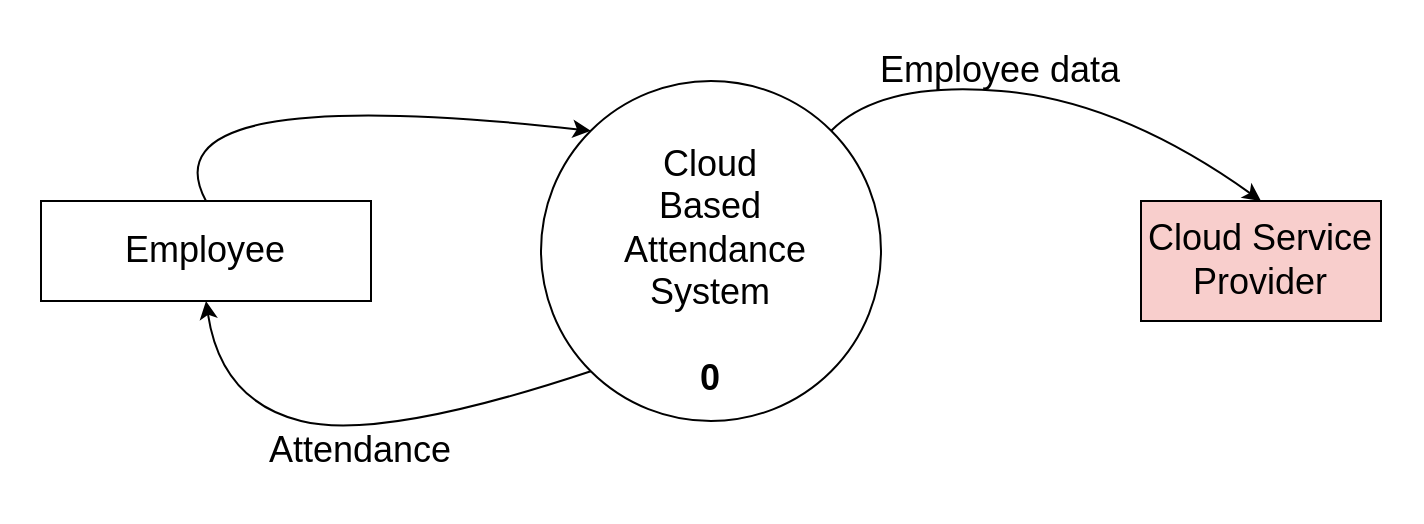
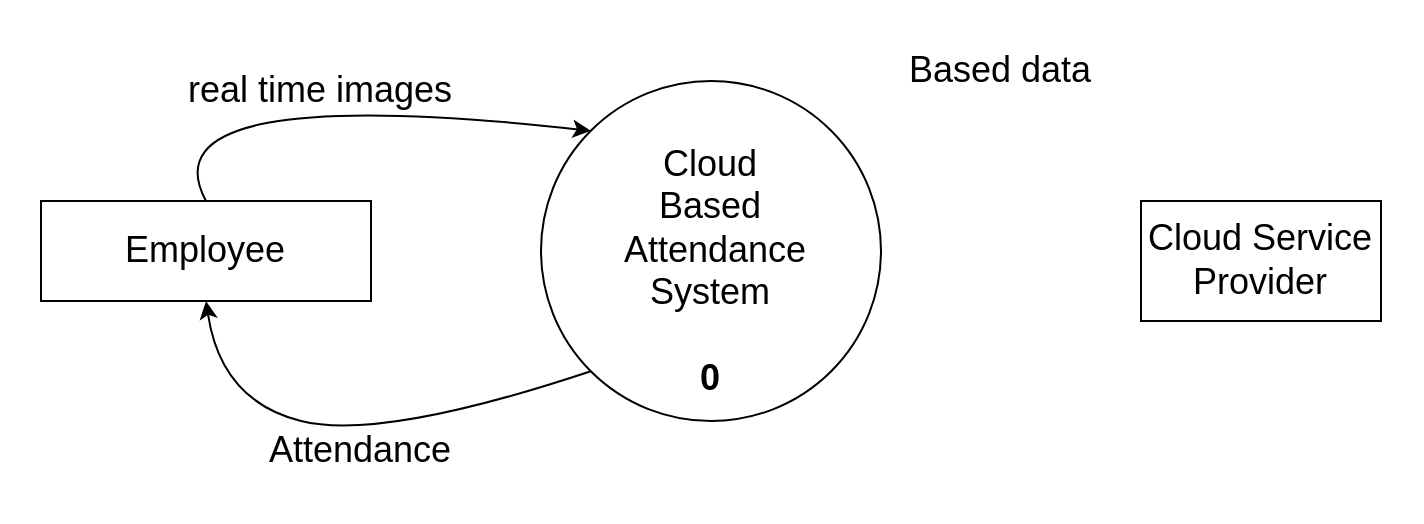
- <mxCell id="10" value="Employee data" style="text;html=1;strokeColor=none;fillColor=none;align=center;verticalAlign=middle;whiteSpace=wrap;rounded=0;fontSize=18;" vertex="1" parent="1"><mxGeometry x="430" y="20" width="140" height="30" as="geometry" /></mxCell>
+ <mxCell id="10" value="Based data" style="text;html=1;strokeColor=none;fillColor=none;align=center;verticalAlign=middle;whiteSpace=wrap;rounded=0;fontSize=18;" vertex="1" parent="1"><mxGeometry x="430" y="20" width="140" height="30" as="geometry" /></mxCell>
+ <mxCell id="5" value="real time images" style="text;html=1;strokeColor=none;fillColor=none;align=center;verticalAlign=middle;whiteSpace=wrap;rounded=0;fontSize=18;" vertex="1" parent="1"><mxGeometry x="90" y="30" width="140" height="30" as="geometry" /></mxCell>
- <mxCell id="9" value="" style="curved=1;endArrow=classic;html=1;rounded=0;fontSize=18;exitX=1;exitY=0;exitDx=0;exitDy=0;entryX=0.5;entryY=0;entryDx=0;entryDy=0;" edge="1" parent="1" source="2" target="4"><mxGeometry width="50" height="50" relative="1" as="geometry"><mxPoint x="340" y="140" as="sourcePoint" /><mxPoint x="390" y="90" as="targetPoint" /><Array as="points"><mxPoint x="440" y="40" /><mxPoint x="560" y="50" /></Array></mxGeometry></mxCell>
- <mxCell id="4" value="Cloud Service&lt;br&gt;Provider" style="rounded=0;whiteSpace=wrap;html=1;fontSize=18;fillColor=#f8cecc;" vertex="1" parent="1"><mxGeometry x="570" y="100" width="120" height="60" as="geometry" /></mxCell>
+ <mxCell id="4" value="Cloud Service&lt;br&gt;Provider" style="rounded=0;whiteSpace=wrap;html=1;fontSize=18;" vertex="1" parent="1"><mxGeometry x="570" y="100" width="120" height="60" as="geometry" /></mxCell>
